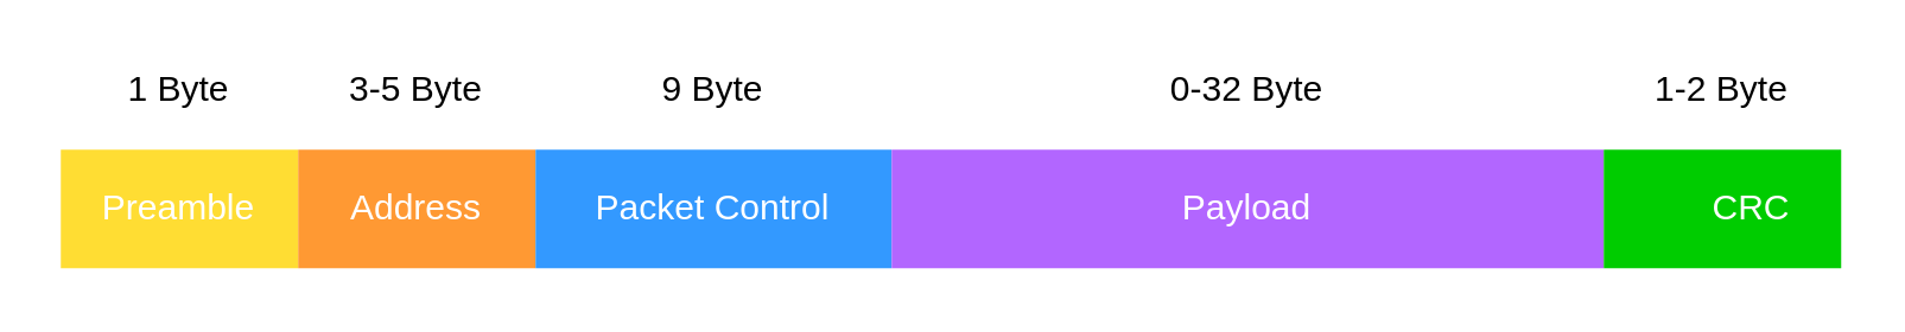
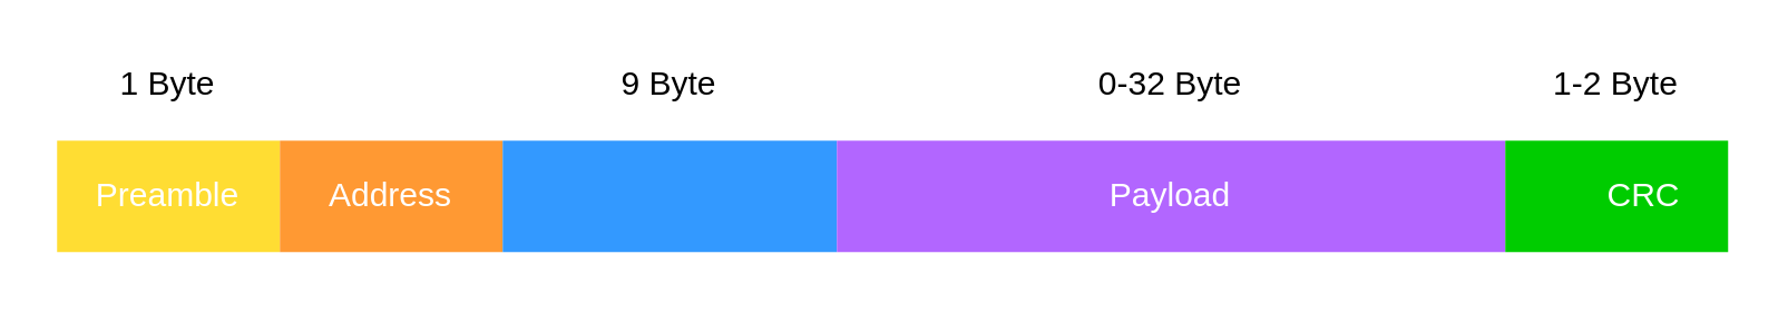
- <mxCell id="13" value="3-5 Byte" style="text;html=1;strokeColor=none;fillColor=none;align=center;verticalAlign=middle;whiteSpace=wrap;rounded=0;fontColor=#000000;" parent="1" vertex="1"><mxGeometry x="110" y="20" width="60" height="20" as="geometry" /></mxCell>
- <mxCell id="9" value="Packet Control" style="text;html=1;strokeColor=none;fillColor=none;align=center;verticalAlign=middle;whiteSpace=wrap;rounded=0;fontColor=#FFFFFF;" parent="1" vertex="1"><mxGeometry x="190" y="60" width="100" height="20" as="geometry" /></mxCell>
